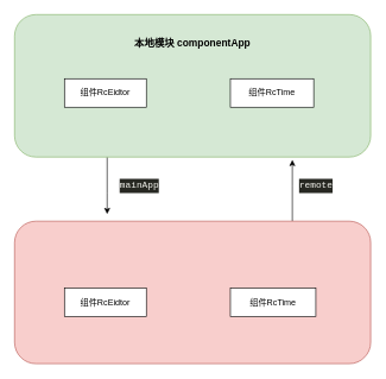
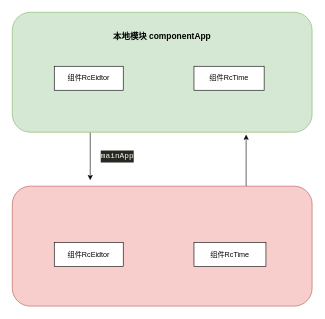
- <mxCell id="12" value="&lt;div style=&quot;color: rgb(248 , 248 , 242) ; background-color: rgb(39 , 40 , 34) ; font-family: &amp;#34;menlo&amp;#34; , &amp;#34;monaco&amp;#34; , &amp;#34;courier new&amp;#34; , monospace ; font-size: 13px ; line-height: 20px ; white-space: pre&quot;&gt;remote&lt;/div&gt;" style="text;html=1;strokeColor=none;fillColor=none;align=center;verticalAlign=middle;whiteSpace=wrap;rounded=0;fontSize=20;" parent="1" vertex="1"><mxGeometry x="395.5" y="250" width="95" height="20" as="geometry" /></mxCell>
